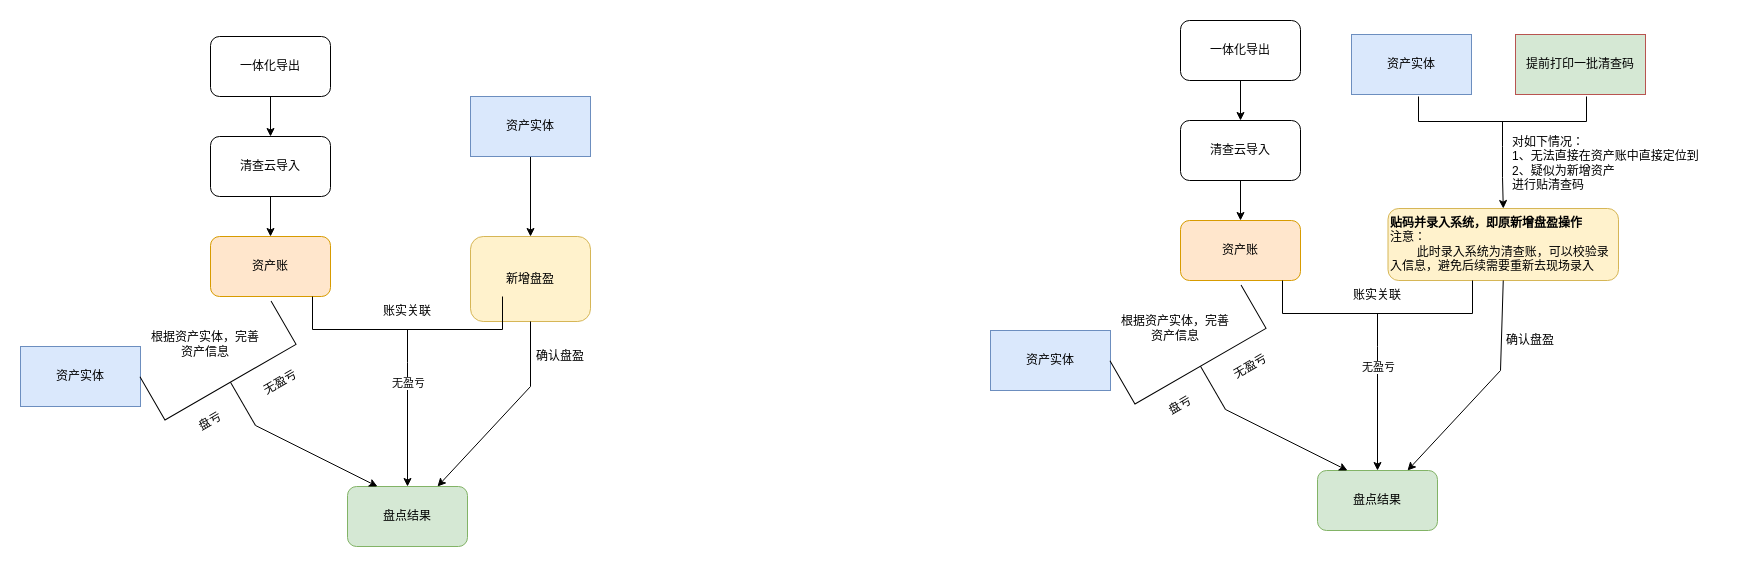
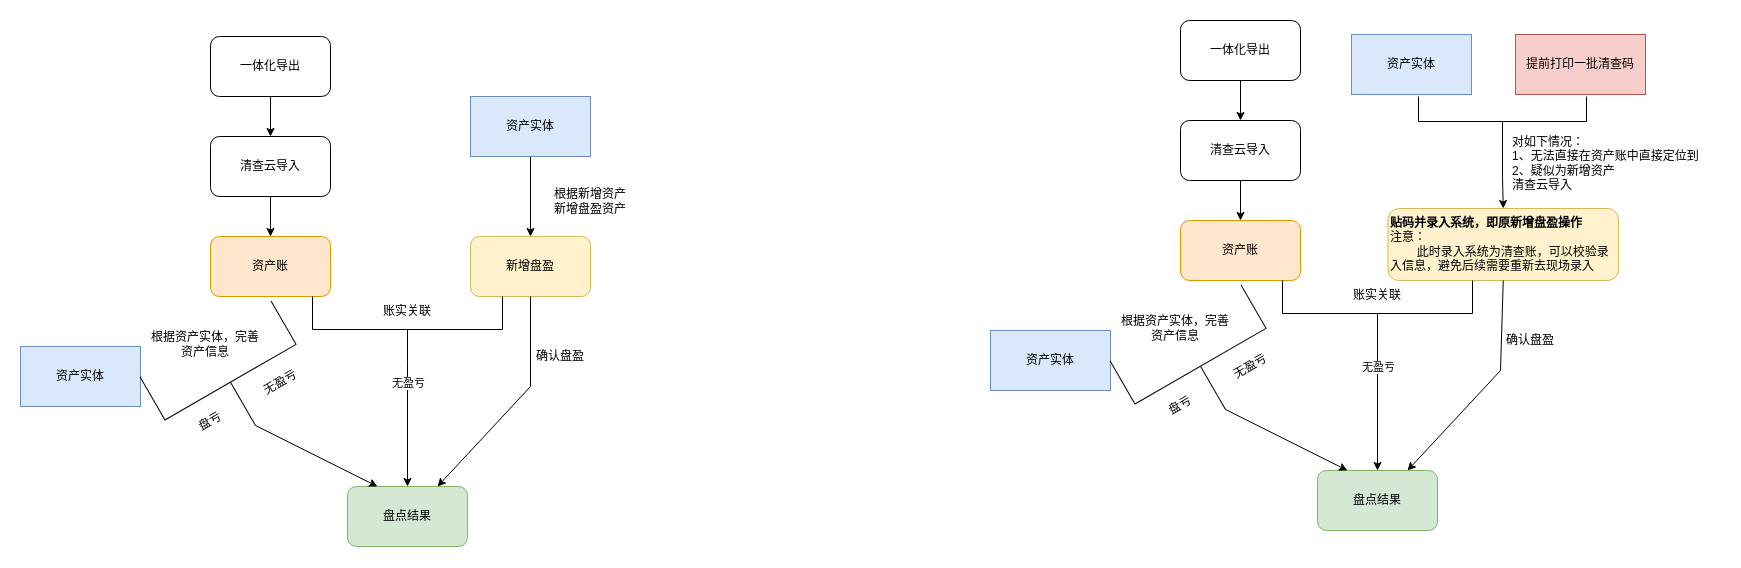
- <mxCell id="45" value="提前打印一批清查码" style="rounded=0;whiteSpace=wrap;html=1;fillColor=#d5e8d4;strokeColor=#b85450;" vertex="1" parent="1"><mxGeometry x="1515" y="34" width="130" height="60" as="geometry" /></mxCell>
+ <mxCell id="45" value="提前打印一批清查码" style="rounded=0;whiteSpace=wrap;html=1;fillColor=#f8cecc;strokeColor=#b85450;" vertex="1" parent="1"><mxGeometry x="1515" y="34" width="130" height="60" as="geometry" /></mxCell>
- <mxCell id="34" value="对如下情况：&lt;br&gt;1、无法直接在资产账中直接定位到&lt;br&gt;2、疑似为新增资产&lt;br&gt;进行贴清查码" style="text;html=1;align=left;verticalAlign=middle;whiteSpace=wrap;rounded=0;" vertex="1" parent="1"><mxGeometry x="1510" y="128" width="209" height="70" as="geometry" /></mxCell>
+ <mxCell id="34" value="对如下情况：&lt;br&gt;1、无法直接在资产账中直接定位到&lt;br&gt;2、疑似为新增资产&lt;br&gt;清查云导入" style="text;html=1;align=left;verticalAlign=middle;whiteSpace=wrap;rounded=0;" vertex="1" parent="1"><mxGeometry x="1510" y="128" width="209" height="70" as="geometry" /></mxCell>
+ <mxCell id="13" value="根据新增资产&lt;br&gt;新增盘盈资产" style="text;html=1;align=center;verticalAlign=middle;whiteSpace=wrap;rounded=0;" parent="1" vertex="1"><mxGeometry x="540" y="186" width="100" height="30" as="geometry" /></mxCell>
- <mxCell id="7" value="新增盘盈" style="rounded=1;whiteSpace=wrap;html=1;fillColor=#fff2cc;strokeColor=#d6b656;" parent="1" vertex="1"><mxGeometry x="470" y="236" width="120" height="85" as="geometry" /></mxCell>
+ <mxCell id="7" value="新增盘盈" style="rounded=1;whiteSpace=wrap;html=1;fillColor=#fff2cc;strokeColor=#d6b656;" parent="1" vertex="1"><mxGeometry x="470" y="236" width="120" height="60" as="geometry" /></mxCell>
